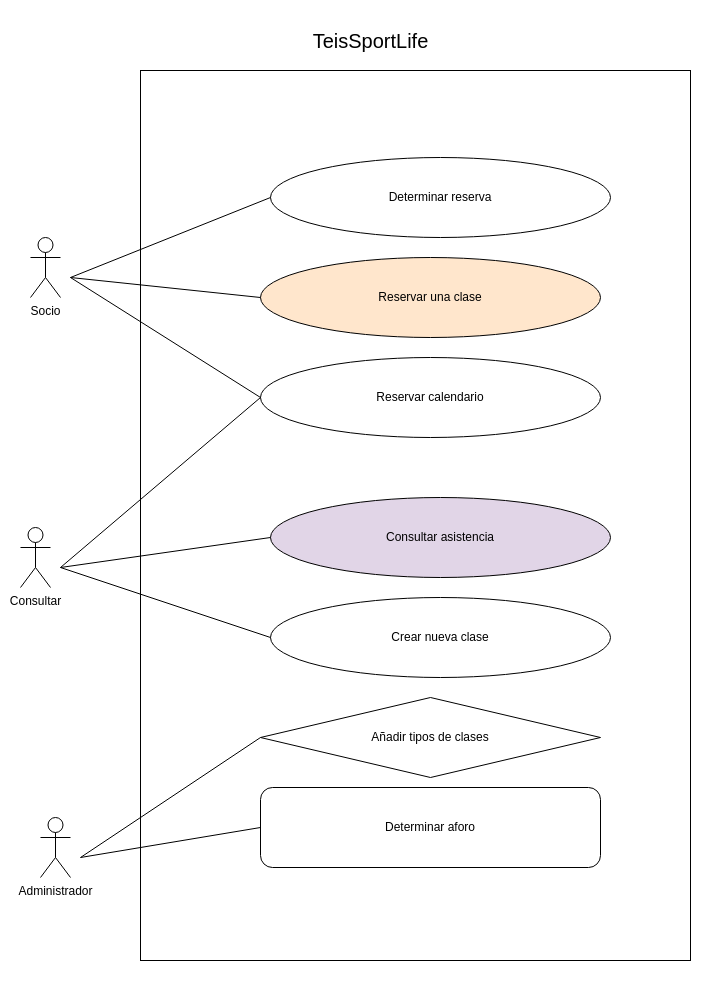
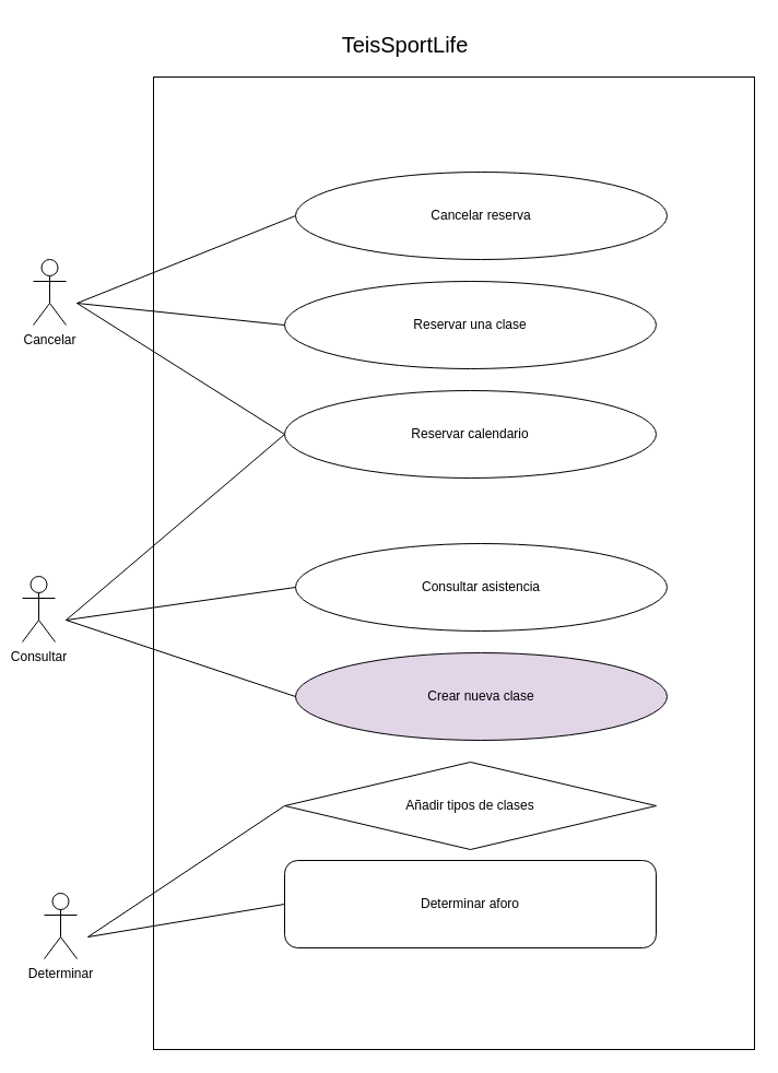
- <mxCell id="8" value="Determinar reserva" style="ellipse;whiteSpace=wrap;html=1;" vertex="1" parent="1"><mxGeometry x="270" y="157" width="340" height="80" as="geometry" /></mxCell>
+ <mxCell id="8" value="Cancelar reserva" style="ellipse;whiteSpace=wrap;html=1;" vertex="1" parent="1"><mxGeometry x="270" y="157" width="340" height="80" as="geometry" /></mxCell>
- <mxCell id="6" value="Reservar una clase" style="ellipse;whiteSpace=wrap;html=1;fillColor=#ffe6cc;" vertex="1" parent="1"><mxGeometry x="260" y="257" width="340" height="80" as="geometry" /></mxCell>
+ <mxCell id="6" value="Reservar una clase" style="ellipse;whiteSpace=wrap;html=1;" vertex="1" parent="1"><mxGeometry x="260" y="257" width="340" height="80" as="geometry" /></mxCell>
- <mxCell id="2" value="Socio" style="shape=umlActor;verticalLabelPosition=bottom;verticalAlign=top;html=1;outlineConnect=0;" vertex="1" parent="1"><mxGeometry x="30" y="237" width="30" height="60" as="geometry" /></mxCell>
+ <mxCell id="2" value="Cancelar" style="shape=umlActor;verticalLabelPosition=bottom;verticalAlign=top;html=1;outlineConnect=0;" vertex="1" parent="1"><mxGeometry x="30" y="237" width="30" height="60" as="geometry" /></mxCell>
- <mxCell id="7" value="Consultar asistencia" style="ellipse;whiteSpace=wrap;html=1;fillColor=#e1d5e7;" vertex="1" parent="1"><mxGeometry x="270" y="497" width="340" height="80" as="geometry" /></mxCell>
+ <mxCell id="7" value="Consultar asistencia" style="ellipse;whiteSpace=wrap;html=1;" vertex="1" parent="1"><mxGeometry x="270" y="497" width="340" height="80" as="geometry" /></mxCell>
- <mxCell id="10" value="Crear nueva clase" style="ellipse;whiteSpace=wrap;html=1;" vertex="1" parent="1"><mxGeometry x="270" y="597" width="340" height="80" as="geometry" /></mxCell>
+ <mxCell id="10" value="Crear nueva clase" style="ellipse;whiteSpace=wrap;html=1;fillColor=#e1d5e7;" vertex="1" parent="1"><mxGeometry x="270" y="597" width="340" height="80" as="geometry" /></mxCell>
- <mxCell id="4" value="Administrador" style="shape=umlActor;verticalLabelPosition=bottom;verticalAlign=top;html=1;outlineConnect=0;" vertex="1" parent="1"><mxGeometry x="40" y="817" width="30" height="60" as="geometry" /></mxCell>
+ <mxCell id="4" value="Determinar" style="shape=umlActor;verticalLabelPosition=bottom;verticalAlign=top;html=1;outlineConnect=0;" vertex="1" parent="1"><mxGeometry x="40" y="817" width="30" height="60" as="geometry" /></mxCell>
